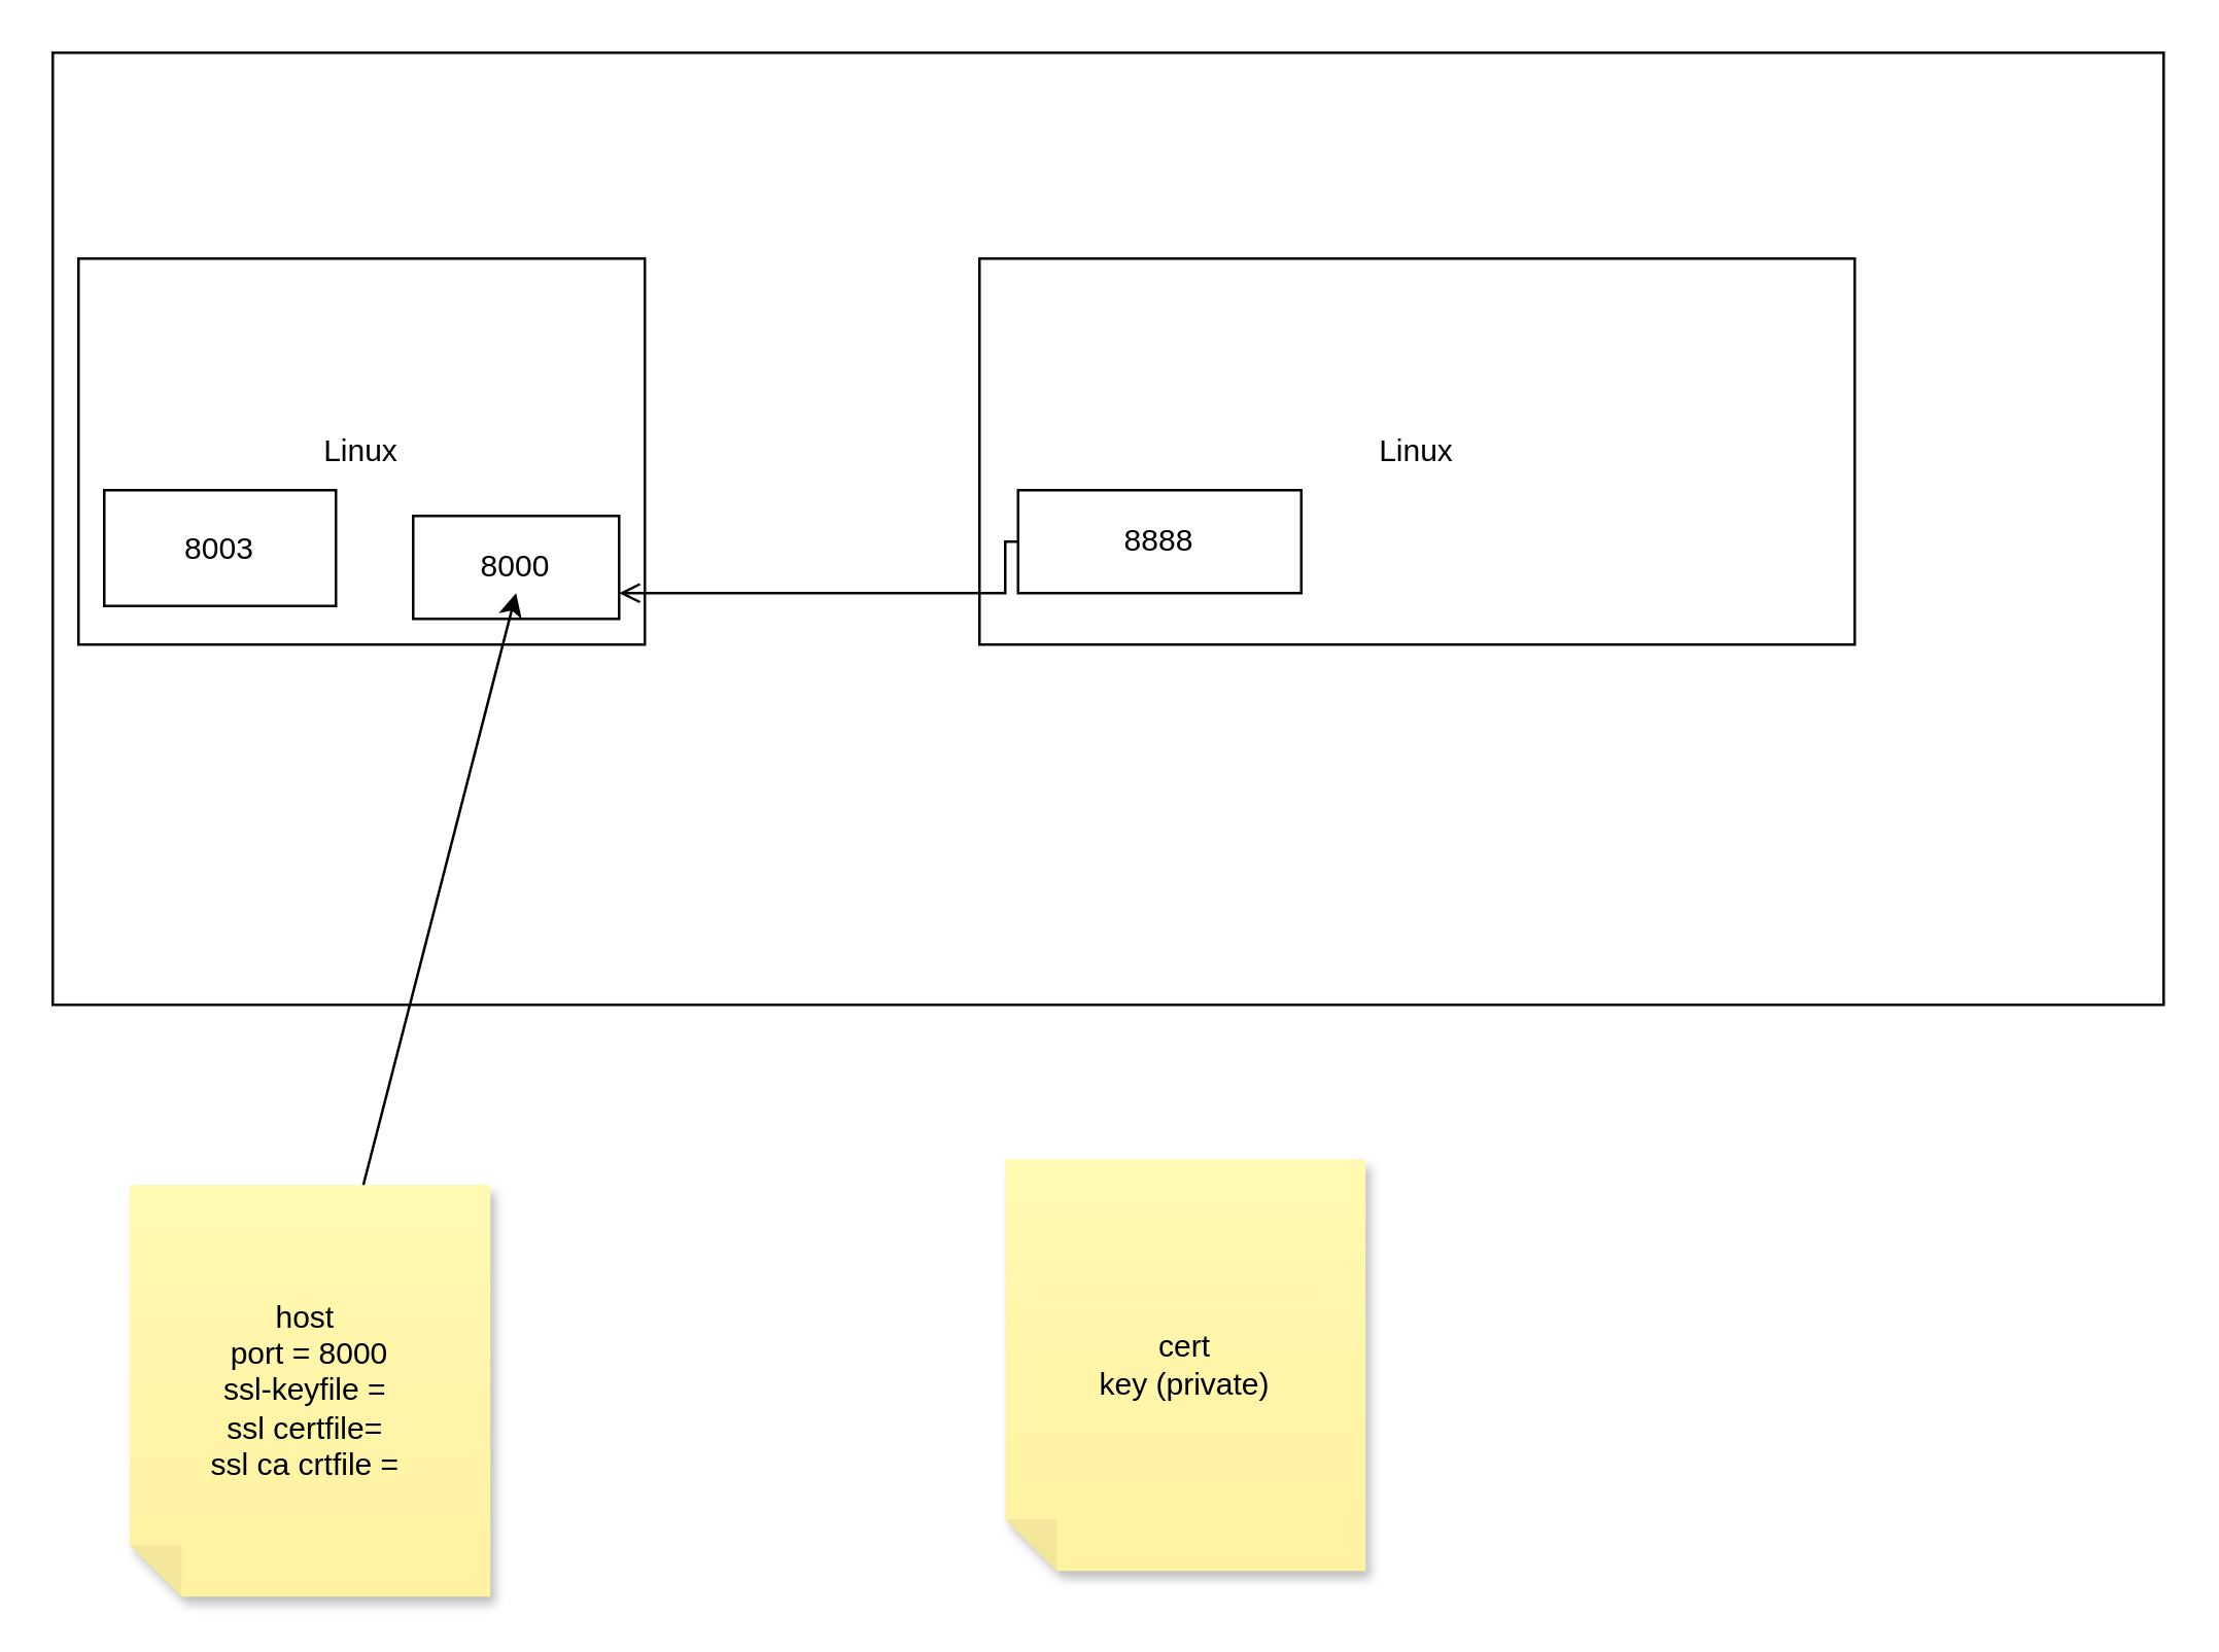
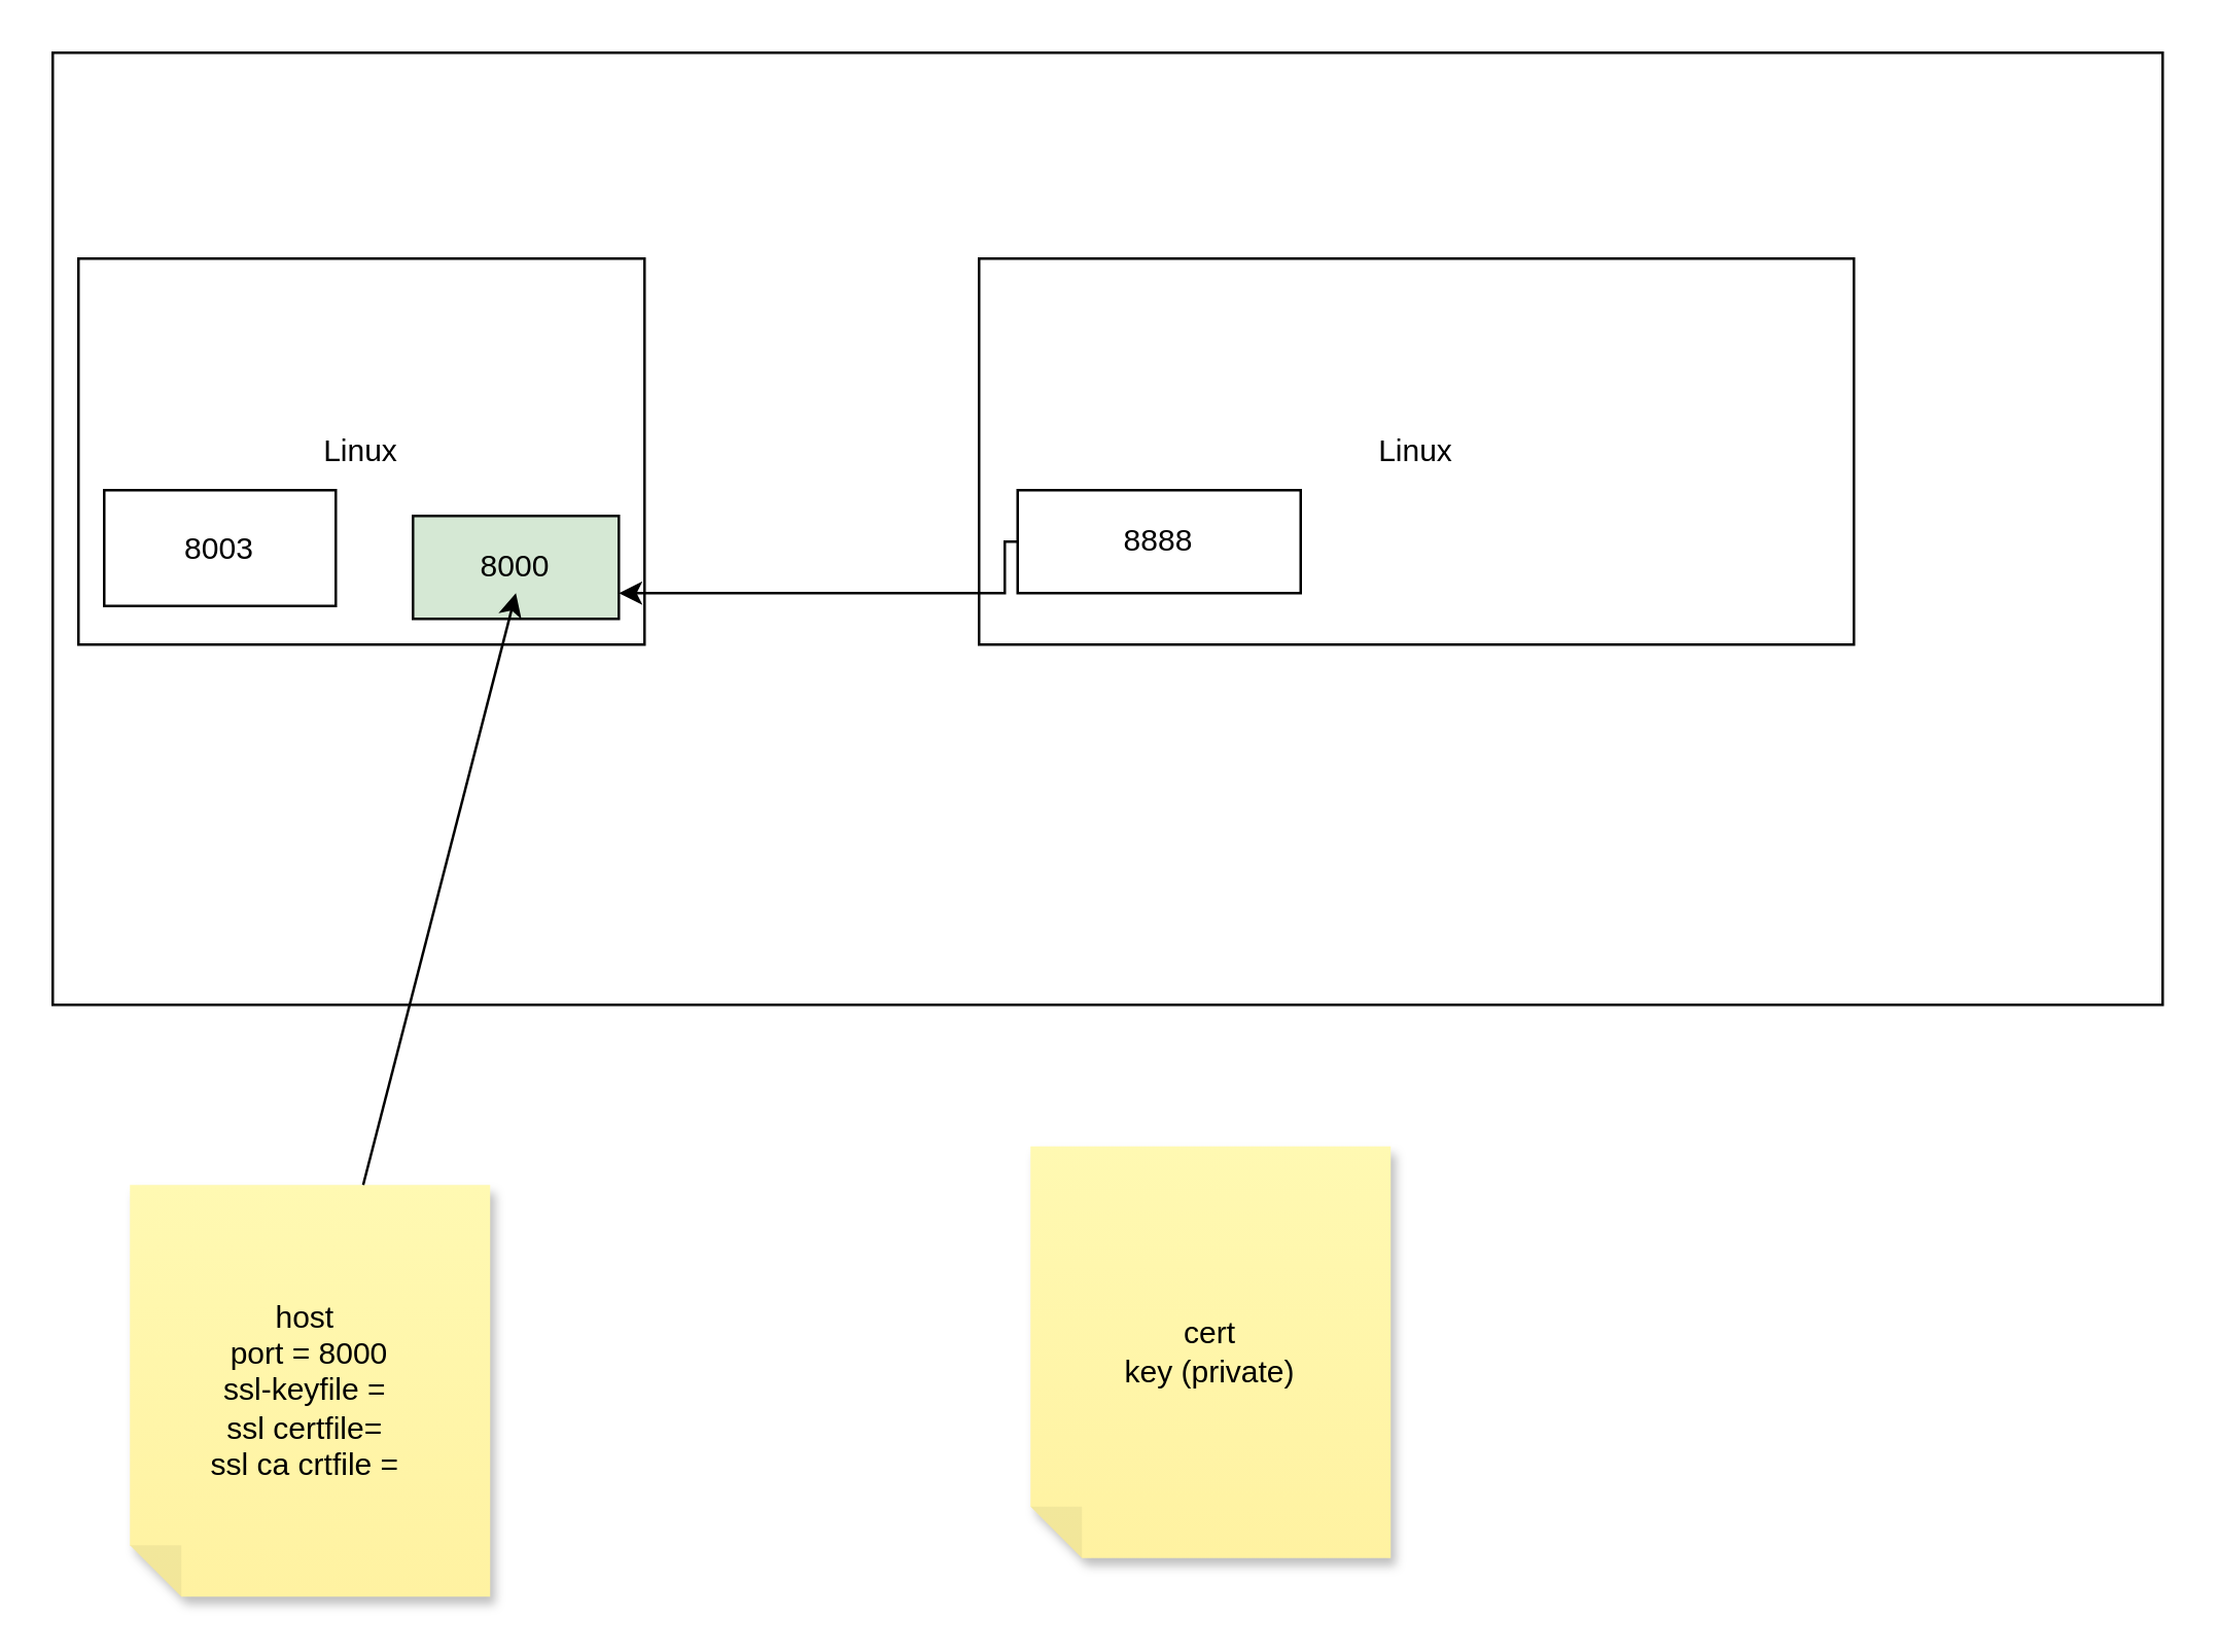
- <mxCell id="4" value="8000" style="rounded=0;whiteSpace=wrap;html=1;" vertex="1" parent="1"><mxGeometry x="160" y="200" width="80" height="40" as="geometry" /></mxCell>
+ <mxCell id="4" value="8000" style="rounded=0;whiteSpace=wrap;html=1;fillColor=#d5e8d4;" vertex="1" parent="1"><mxGeometry x="160" y="200" width="80" height="40" as="geometry" /></mxCell>
- <mxCell id="6" style="edgeStyle=orthogonalEdgeStyle;rounded=0;orthogonalLoop=1;jettySize=auto;html=1;exitX=0;exitY=0.5;exitDx=0;exitDy=0;entryX=1;entryY=0.75;entryDx=0;entryDy=0;endArrow=open;" edge="1" parent="1" source="7" target="4"><mxGeometry relative="1" as="geometry"><Array as="points"><mxPoint x="390" y="230" /></Array></mxGeometry></mxCell>
+ <mxCell id="6" style="edgeStyle=orthogonalEdgeStyle;rounded=0;orthogonalLoop=1;jettySize=auto;html=1;exitX=0;exitY=0.5;exitDx=0;exitDy=0;entryX=1;entryY=0.75;entryDx=0;entryDy=0;" edge="1" parent="1" source="7" target="4"><mxGeometry relative="1" as="geometry"><Array as="points"><mxPoint x="390" y="230" /></Array></mxGeometry></mxCell>
- <mxCell id="9" value="cert&lt;div&gt;key (private)&lt;/div&gt;" style="shape=note;whiteSpace=wrap;html=1;backgroundOutline=1;fontColor=#000000;darkOpacity=0.05;fillColor=#FFF9B2;strokeColor=none;fillStyle=solid;direction=west;gradientDirection=north;gradientColor=#FFF2A1;shadow=1;size=20;pointerEvents=1;" vertex="1" parent="1"><mxGeometry x="390" y="450" width="140" height="160" as="geometry" /></mxCell>
+ <mxCell id="9" value="cert&lt;div&gt;key (private)&lt;/div&gt;" style="shape=note;whiteSpace=wrap;html=1;backgroundOutline=1;fontColor=#000000;darkOpacity=0.05;fillColor=#FFF9B2;strokeColor=none;fillStyle=solid;direction=west;gradientDirection=north;gradientColor=#FFF2A1;shadow=1;size=20;pointerEvents=1;" vertex="1" parent="1"><mxGeometry x="400" y="445" width="140" height="160" as="geometry" /></mxCell>
